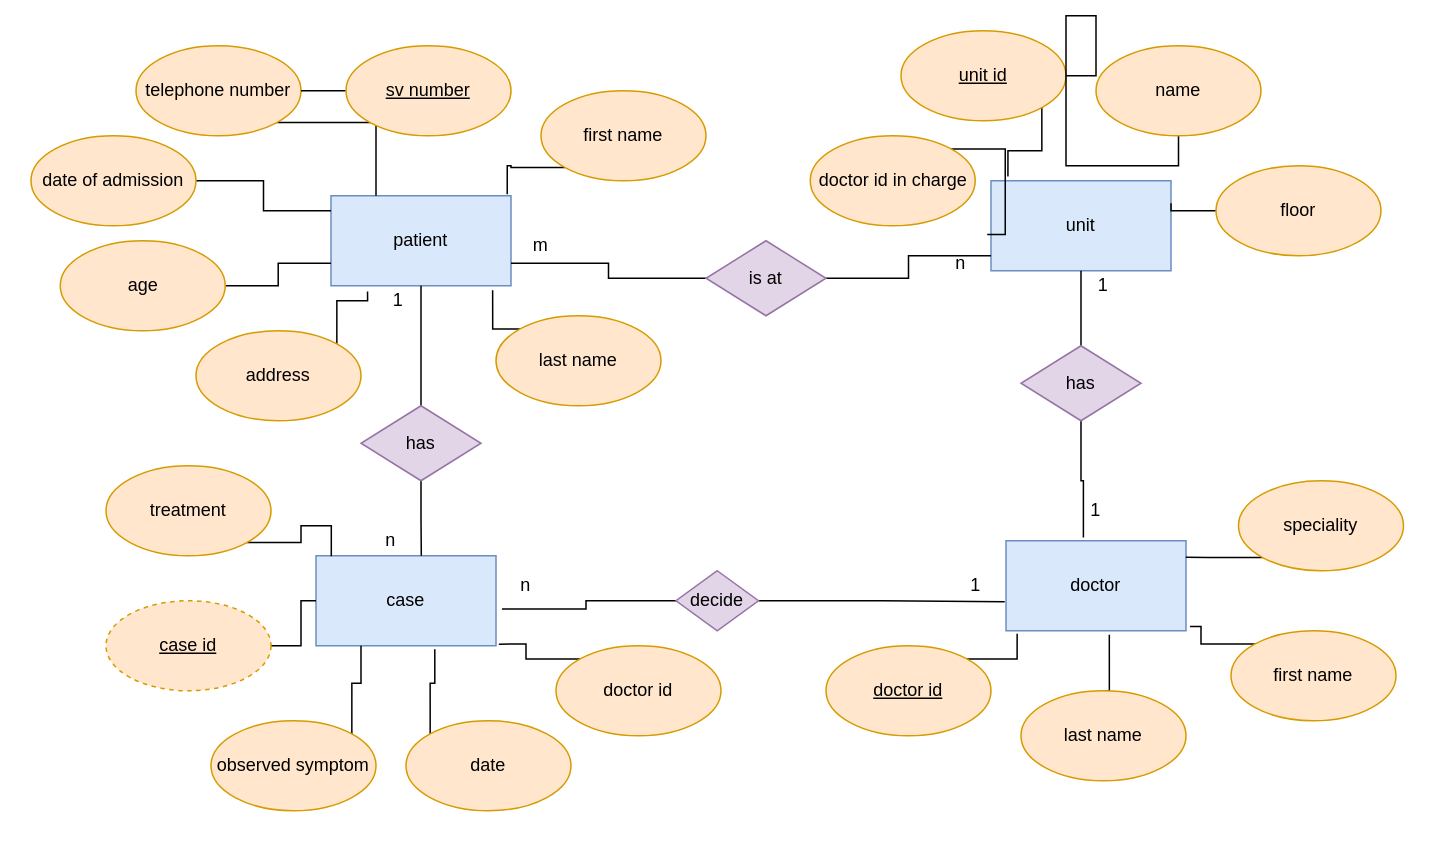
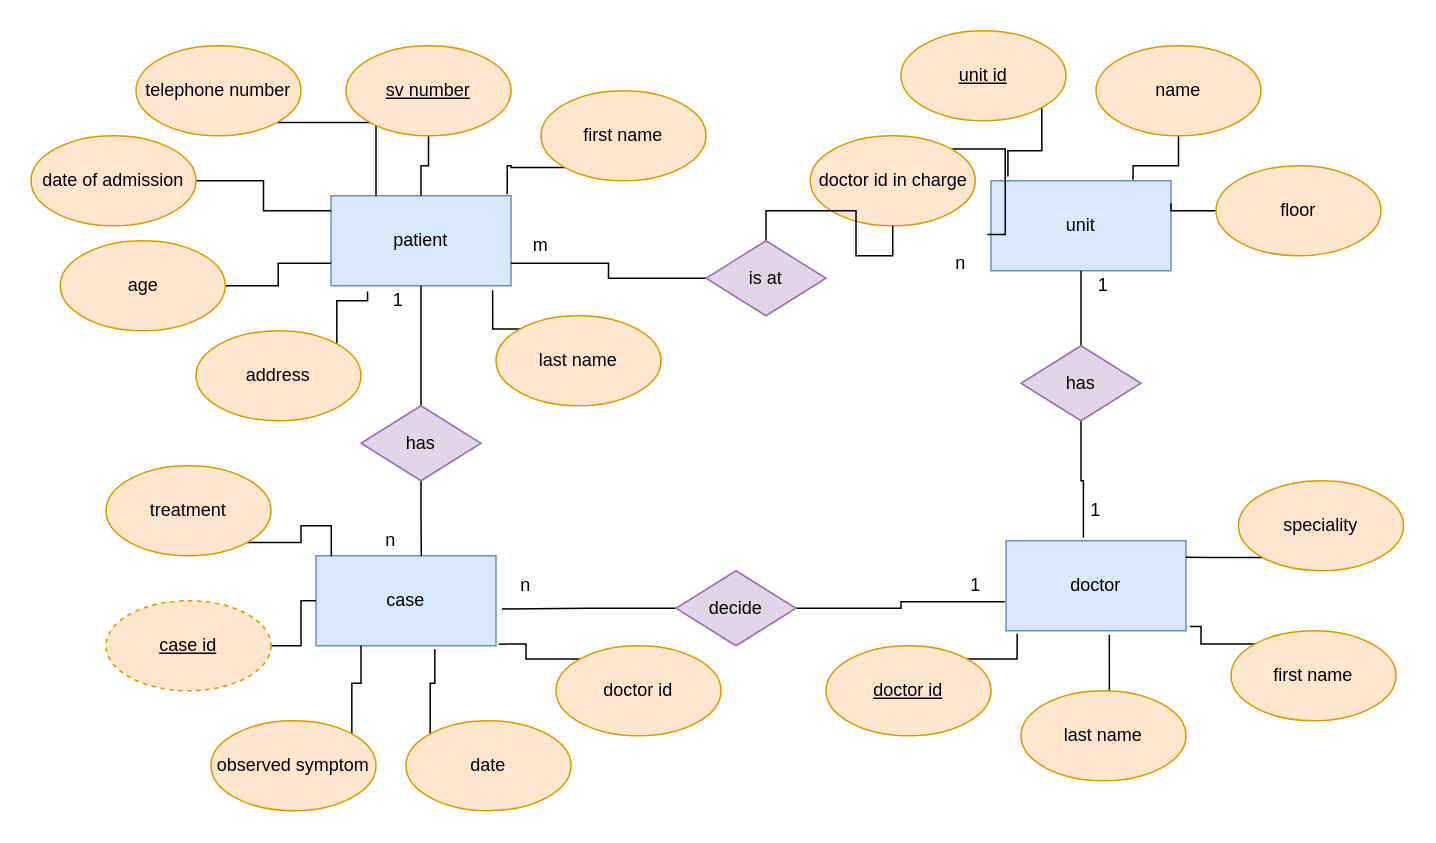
- <mxCell id="22" style="edgeStyle=orthogonalEdgeStyle;rounded=0;orthogonalLoop=1;jettySize=auto;html=1;exitX=0.5;exitY=1;exitDx=0;exitDy=0;endArrow=none;endFill=0;" edge="1" parent="1" source="23" target="21"><mxGeometry relative="1" as="geometry" /></mxCell>
+ <mxCell id="22" style="edgeStyle=orthogonalEdgeStyle;rounded=0;orthogonalLoop=1;jettySize=auto;html=1;exitX=0.5;exitY=1;exitDx=0;exitDy=0;entryX=0.789;entryY=-0.012;entryDx=0;entryDy=0;entryPerimeter=0;endArrow=none;endFill=0;" edge="1" parent="1" source="23" target="5"><mxGeometry relative="1" as="geometry" /></mxCell>
- <mxCell id="16" style="edgeStyle=orthogonalEdgeStyle;rounded=0;orthogonalLoop=1;jettySize=auto;html=1;endArrow=none;endFill=0;" edge="1" parent="1" source="17" target="7"><mxGeometry relative="1" as="geometry" /></mxCell>
+ <mxCell id="16" style="edgeStyle=orthogonalEdgeStyle;rounded=0;orthogonalLoop=1;jettySize=auto;html=1;endArrow=none;endFill=0;" edge="1" parent="1" source="17" target="4"><mxGeometry relative="1" as="geometry" /></mxCell>
- <mxCell id="62" style="edgeStyle=orthogonalEdgeStyle;rounded=0;orthogonalLoop=1;jettySize=auto;html=1;entryX=0;entryY=0.833;entryDx=0;entryDy=0;entryPerimeter=0;endArrow=none;endFill=0;" edge="1" parent="1" source="63" target="5"><mxGeometry relative="1" as="geometry" /></mxCell>
+ <mxCell id="62" style="edgeStyle=orthogonalEdgeStyle;rounded=0;orthogonalLoop=1;jettySize=auto;html=1;endArrow=none;endFill=0;" edge="1" parent="1" source="63" target="46"><mxGeometry relative="1" as="geometry" /></mxCell>
- <mxCell id="53" value="decide" style="rhombus;whiteSpace=wrap;html=1;fillColor=#e1d5e7;strokeColor=#9673a6;" vertex="1" parent="1"><mxGeometry x="450" y="380" width="55" height="40" as="geometry" /></mxCell>
+ <mxCell id="53" value="decide" style="rhombus;whiteSpace=wrap;html=1;fillColor=#e1d5e7;strokeColor=#9673a6;" vertex="1" parent="1"><mxGeometry x="450" y="380" width="80" height="50" as="geometry" /></mxCell>
